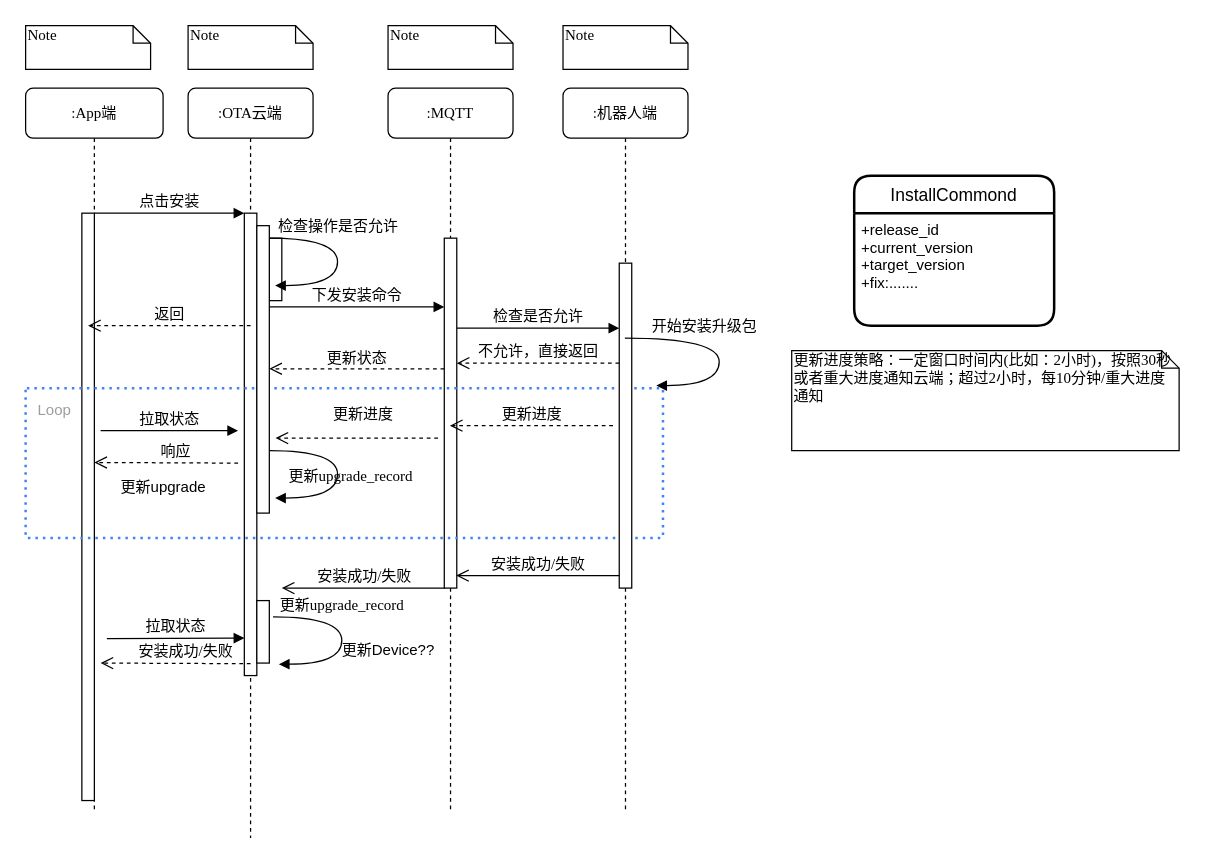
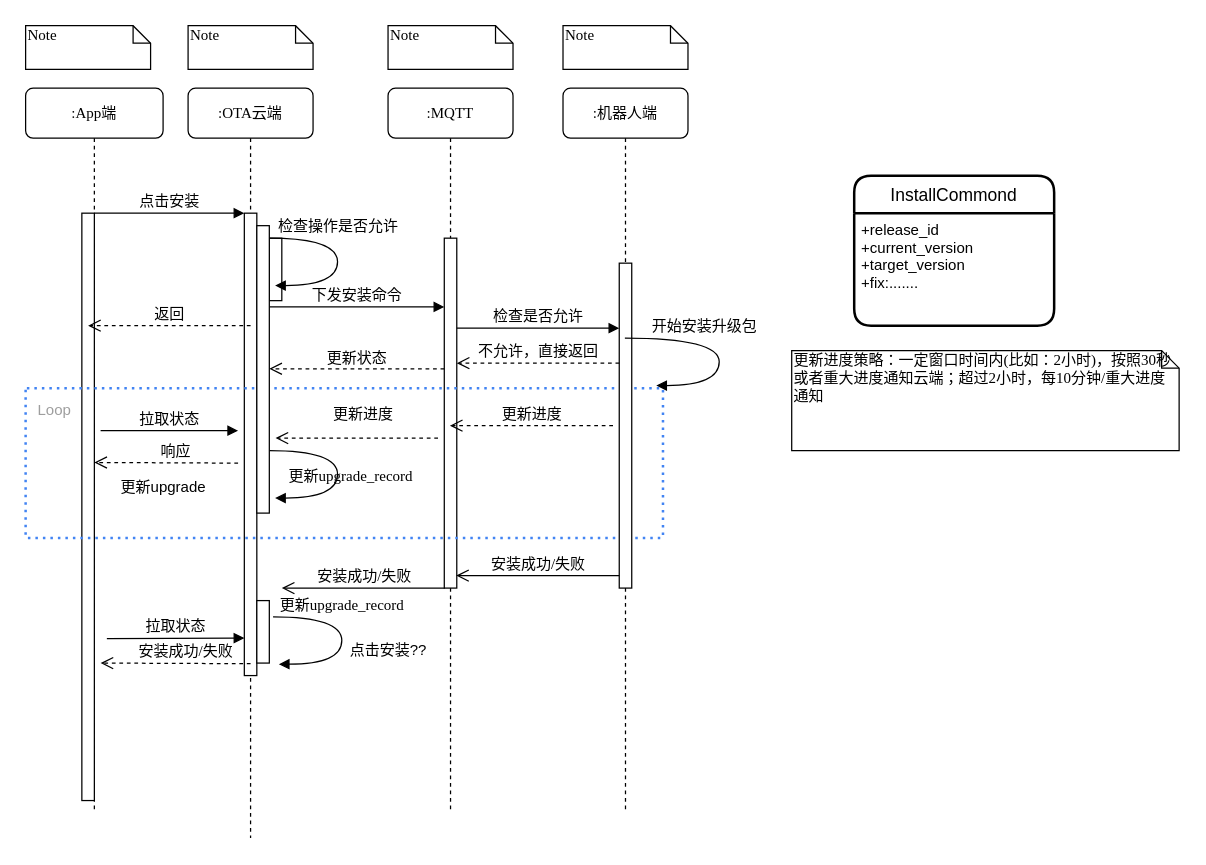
- <mxCell id="38" value="更新Device??" style="text;html=1;resizable=0;autosize=1;align=center;verticalAlign=middle;points=[];fillColor=none;strokeColor=none;rounded=0;" vertex="1" parent="1"><mxGeometry x="265" y="510" width="90" height="20" as="geometry" /></mxCell>
+ <mxCell id="38" value="点击安装??" style="text;html=1;resizable=0;autosize=1;align=center;verticalAlign=middle;points=[];fillColor=none;strokeColor=none;rounded=0;" vertex="1" parent="1"><mxGeometry x="265" y="510" width="90" height="20" as="geometry" /></mxCell>
